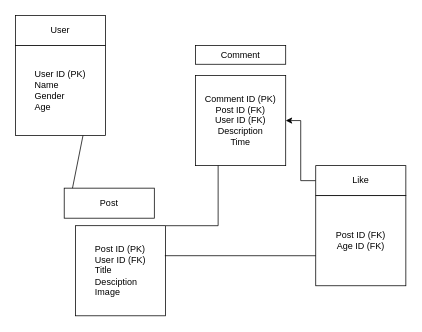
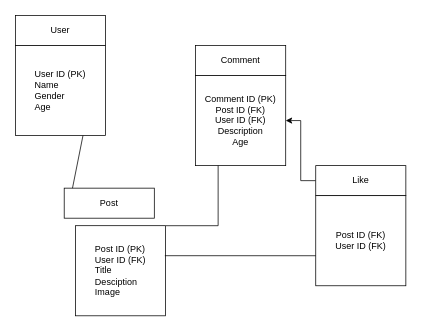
- <mxCell id="7" value="Comment" style="rounded=0;whiteSpace=wrap;html=1;" parent="1" vertex="1"><mxGeometry x="260" y="60" width="120" height="25" as="geometry" /></mxCell>
+ <mxCell id="7" value="Comment" style="rounded=0;whiteSpace=wrap;html=1;" parent="1" vertex="1"><mxGeometry x="260" y="60" width="120" height="40" as="geometry" /></mxCell>
- <mxCell id="10" value="Comment ID (PK)&lt;div&gt;&lt;span style=&quot;background-color: initial;&quot;&gt;Post ID (FK)&lt;/span&gt;&lt;div&gt;User ID (FK)&lt;/div&gt;&lt;div&gt;Description&lt;/div&gt;&lt;div&gt;Time&lt;/div&gt;&lt;/div&gt;" style="whiteSpace=wrap;html=1;aspect=fixed;" parent="1" vertex="1"><mxGeometry x="260" y="100" width="120" height="120" as="geometry" /></mxCell>
+ <mxCell id="10" value="Comment ID (PK)&lt;div&gt;&lt;span style=&quot;background-color: initial;&quot;&gt;Post ID (FK)&lt;/span&gt;&lt;div&gt;User ID (FK)&lt;/div&gt;&lt;div&gt;Description&lt;/div&gt;&lt;div&gt;Age&lt;/div&gt;&lt;/div&gt;" style="whiteSpace=wrap;html=1;aspect=fixed;" parent="1" vertex="1"><mxGeometry x="260" y="100" width="120" height="120" as="geometry" /></mxCell>
- <mxCell id="11" value="&lt;div&gt;&lt;span style=&quot;background-color: initial;&quot;&gt;Post ID (FK)&lt;/span&gt;&lt;/div&gt;Age ID (FK)" style="whiteSpace=wrap;html=1;aspect=fixed;" parent="1" vertex="1"><mxGeometry x="420" y="260" width="120" height="120" as="geometry" /></mxCell>
+ <mxCell id="11" value="&lt;div&gt;&lt;span style=&quot;background-color: initial;&quot;&gt;Post ID (FK)&lt;/span&gt;&lt;/div&gt;User ID (FK)" style="whiteSpace=wrap;html=1;aspect=fixed;" parent="1" vertex="1"><mxGeometry x="420" y="260" width="120" height="120" as="geometry" /></mxCell>
